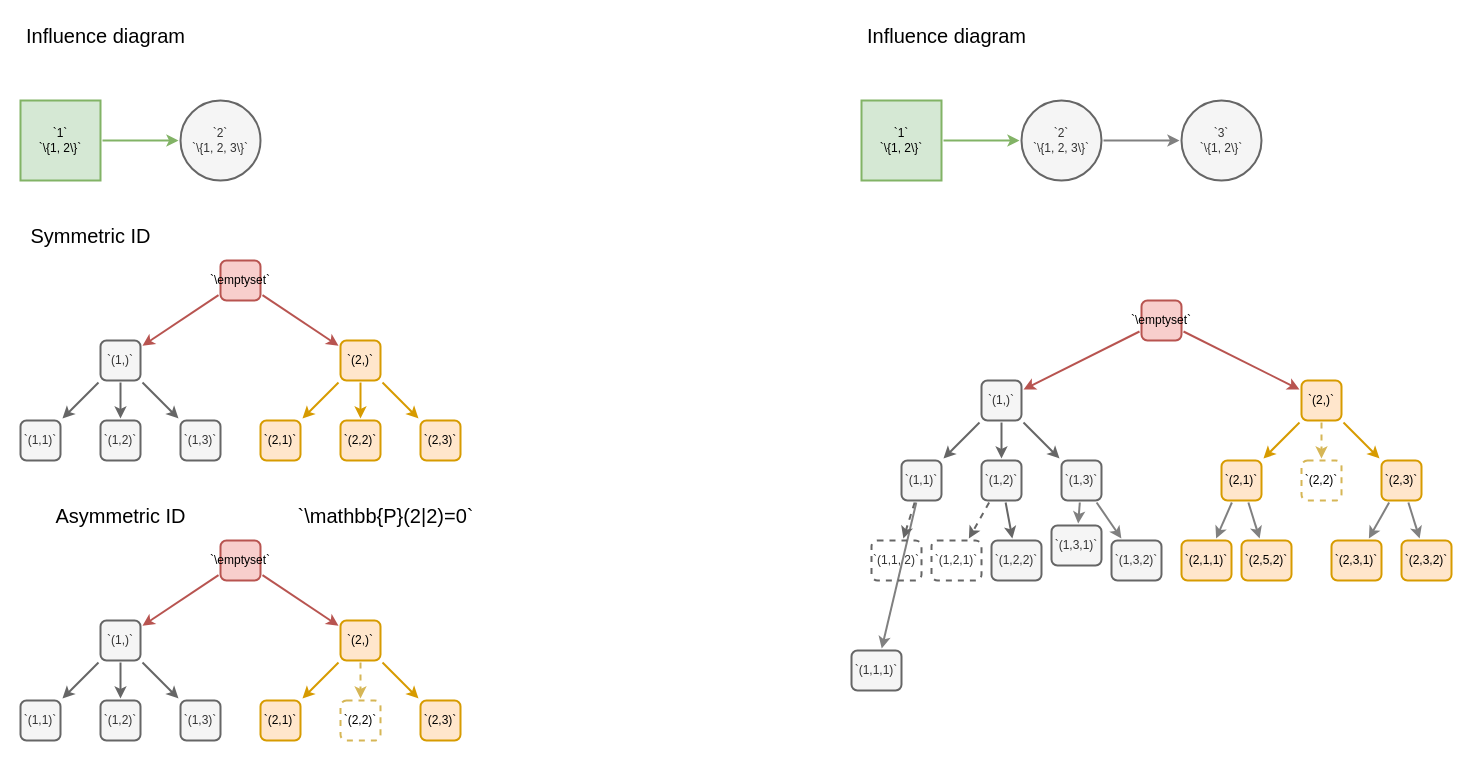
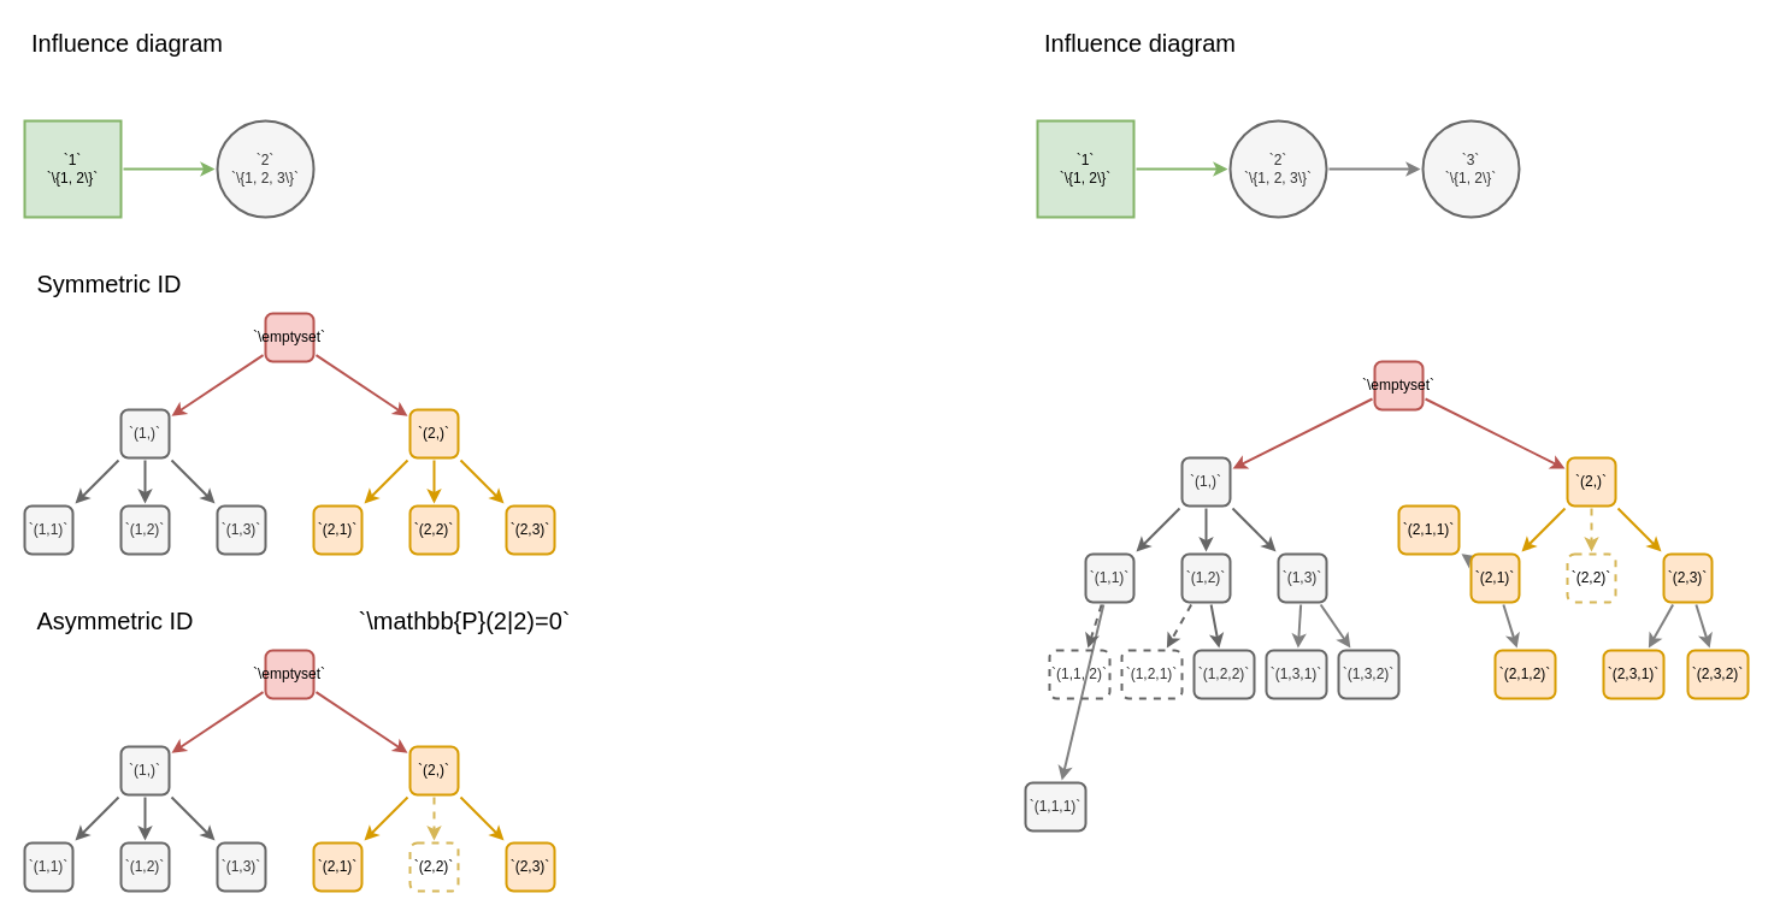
- <mxCell id="37" value="Asymmetric ID" style="text;html=1;align=center;verticalAlign=middle;resizable=0;points=[];autosize=1;fontSize=20;" parent="1" vertex="1"><mxGeometry x="45" y="500" width="150" height="30" as="geometry" /></mxCell>
+ <mxCell id="37" value="Asymmetric ID" style="text;html=1;align=center;verticalAlign=middle;resizable=0;points=[];autosize=1;fontSize=20;" parent="1" vertex="1"><mxGeometry x="20" y="500" width="150" height="30" as="geometry" /></mxCell>
- <mxCell id="74" value="`(1,3,1)`" style="rounded=1;whiteSpace=wrap;html=1;fillColor=#f5f5f5;strokeColor=#666666;fontColor=#333333;perimeterSpacing=2;strokeWidth=2;" parent="1" vertex="1"><mxGeometry x="1051" y="525" width="50" height="40" as="geometry" /></mxCell>
+ <mxCell id="74" value="`(1,3,1)`" style="rounded=1;whiteSpace=wrap;html=1;fillColor=#f5f5f5;strokeColor=#666666;fontColor=#333333;perimeterSpacing=2;strokeWidth=2;" parent="1" vertex="1"><mxGeometry x="1051" y="540" width="50" height="40" as="geometry" /></mxCell>
- <mxCell id="76" value="`(2,1,1)`" style="rounded=1;whiteSpace=wrap;html=1;fillColor=#ffe6cc;strokeColor=#d79b00;perimeterSpacing=2;fontSize=12;strokeWidth=2;" parent="1" vertex="1"><mxGeometry x="1181" y="540" width="50" height="40" as="geometry" /></mxCell>
+ <mxCell id="76" value="`(2,1,1)`" style="rounded=1;whiteSpace=wrap;html=1;fillColor=#ffe6cc;strokeColor=#d79b00;perimeterSpacing=2;fontSize=12;strokeWidth=2;" parent="1" vertex="1"><mxGeometry x="1161" y="420" width="50" height="40" as="geometry" /></mxCell>
- <mxCell id="77" value="`(2,5,2)`" style="rounded=1;whiteSpace=wrap;html=1;fillColor=#ffe6cc;strokeColor=#d79b00;perimeterSpacing=2;fontSize=12;strokeWidth=2;" parent="1" vertex="1"><mxGeometry x="1241" y="540" width="50" height="40" as="geometry" /></mxCell>
+ <mxCell id="77" value="`(2,1,2)`" style="rounded=1;whiteSpace=wrap;html=1;fillColor=#ffe6cc;strokeColor=#d79b00;perimeterSpacing=2;fontSize=12;strokeWidth=2;" parent="1" vertex="1"><mxGeometry x="1241" y="540" width="50" height="40" as="geometry" /></mxCell>
